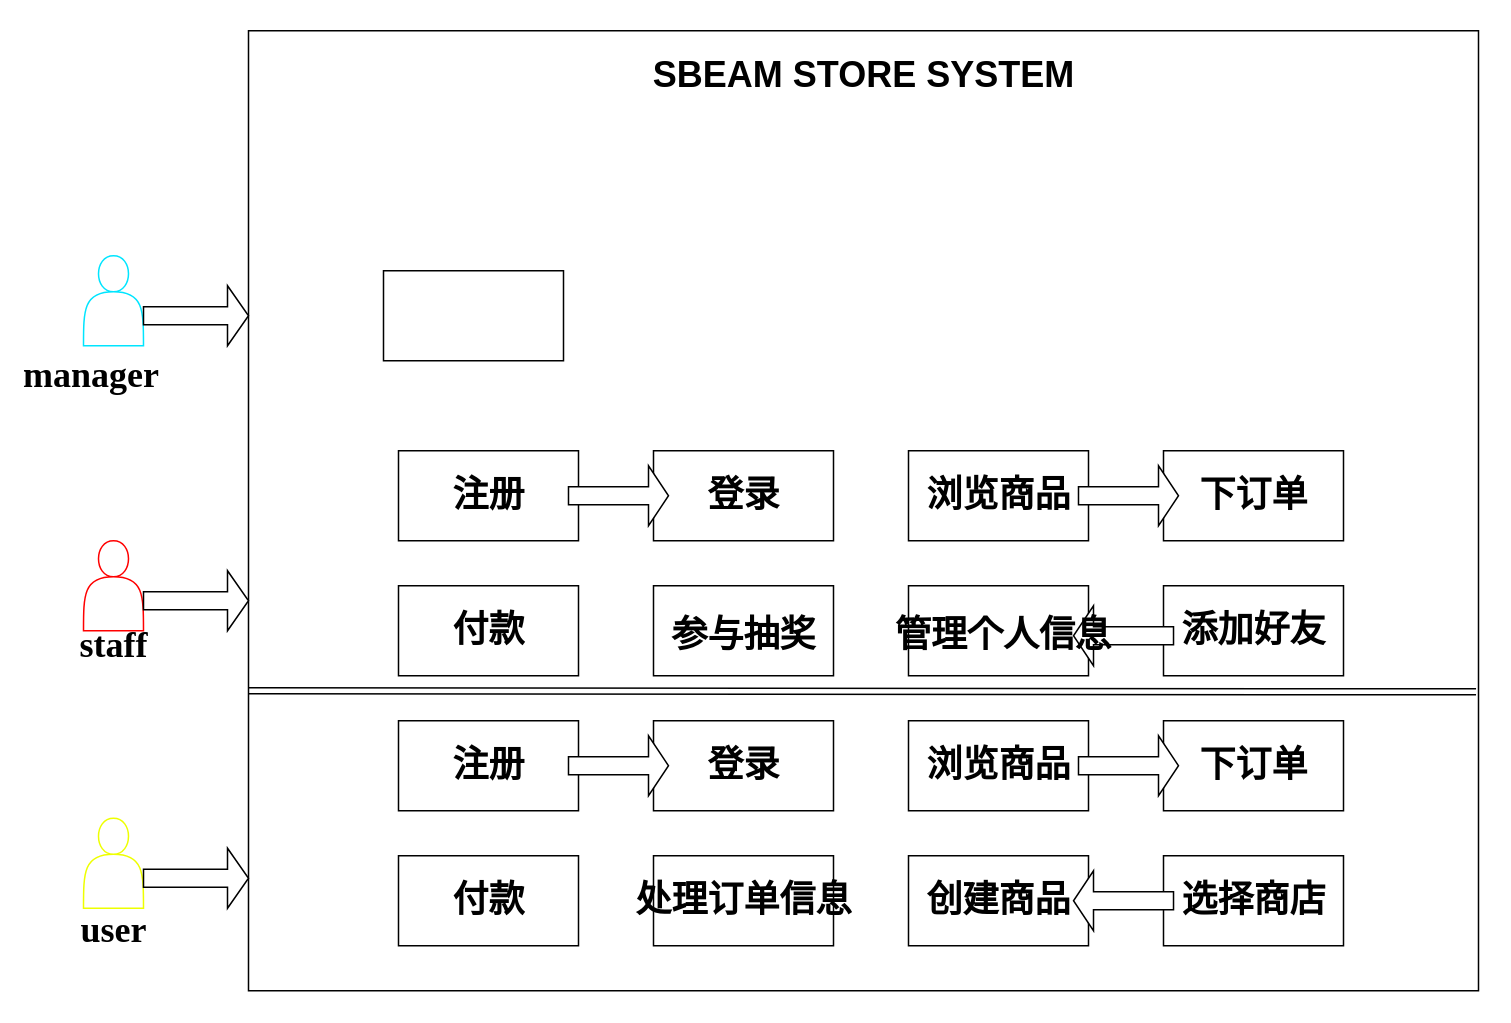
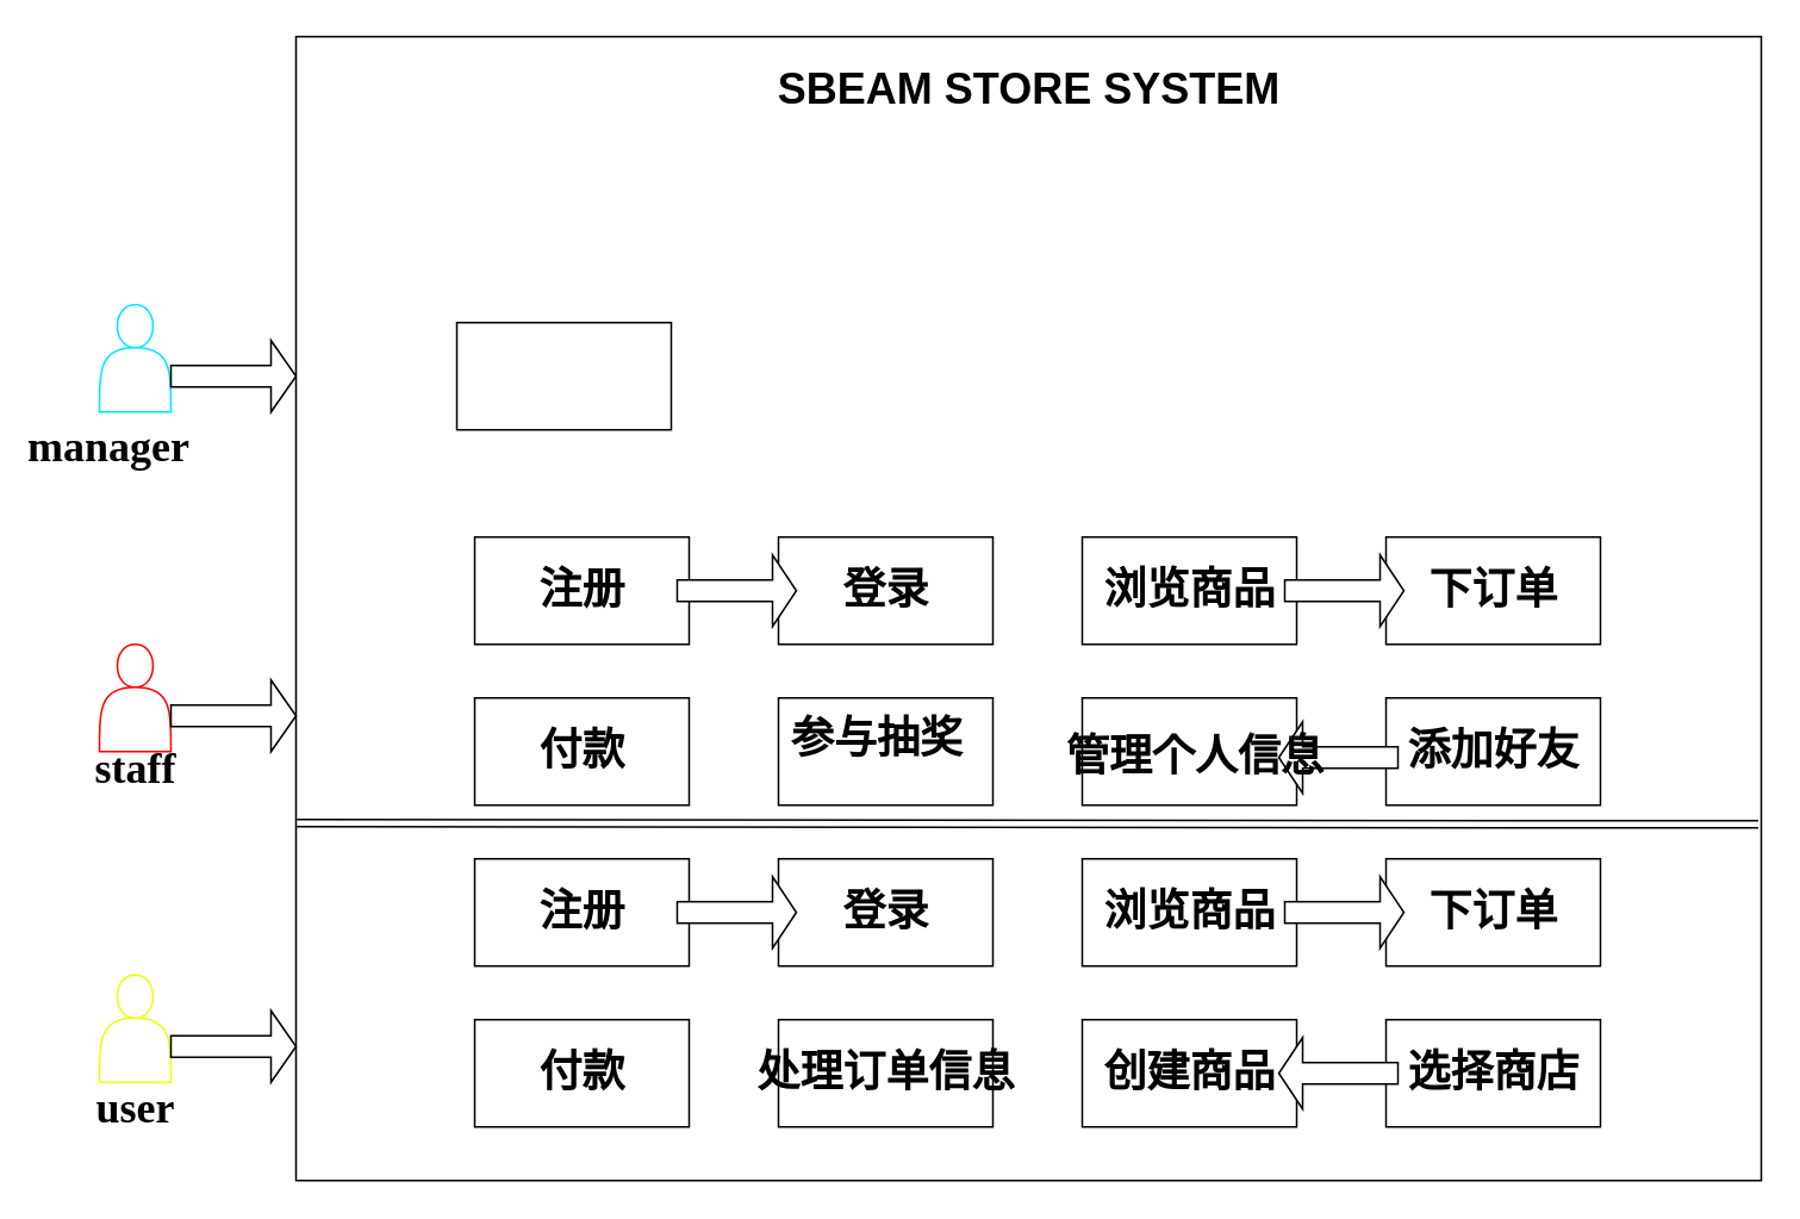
- <mxCell id="41" value="参与抽奖" style="text;strokeColor=none;fillColor=none;html=1;fontSize=24;fontStyle=1;verticalAlign=middle;align=center;" vertex="1" parent="1"><mxGeometry x="445" y="403.34" width="100" height="40" as="geometry" /></mxCell>
+ <mxCell id="41" value="参与抽奖" style="text;strokeColor=none;fillColor=none;html=1;fontSize=24;fontStyle=1;verticalAlign=middle;align=center;" vertex="1" parent="1"><mxGeometry x="440" y="393.34" width="100" height="40" as="geometry" /></mxCell>
